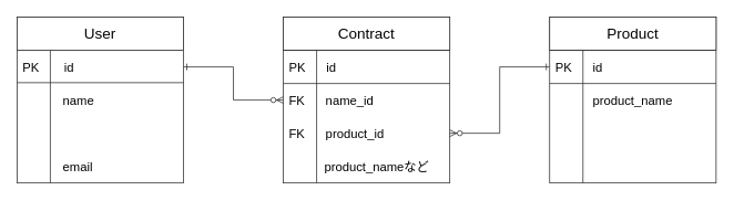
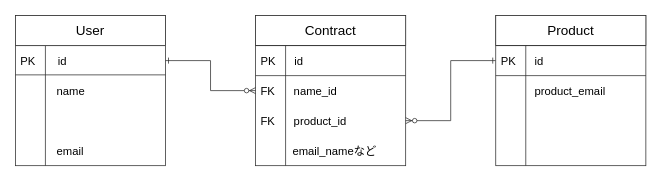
- <mxCell id="26" value="&lt;span style=&quot;font-size: 18px&quot;&gt;&amp;nbsp; &amp;nbsp; &amp;nbsp; &amp;nbsp; &amp;nbsp; &lt;/span&gt;&lt;font style=&quot;font-size: 15px&quot;&gt;product_name&lt;/font&gt;" style="text;html=1;align=left;verticalAlign=middle;whiteSpace=wrap;rounded=0;fillColor=#FFFFFF;opacity=0;fontColor=#000000;strokeColor=#2E2E2E;" vertex="1" parent="1"><mxGeometry x="660" y="100" width="200" height="40" as="geometry" /></mxCell>
+ <mxCell id="26" value="&lt;span style=&quot;font-size: 18px&quot;&gt;&amp;nbsp; &amp;nbsp; &amp;nbsp; &amp;nbsp; &amp;nbsp; &lt;/span&gt;&lt;font style=&quot;font-size: 15px&quot;&gt;product_email&lt;/font&gt;" style="text;html=1;align=left;verticalAlign=middle;whiteSpace=wrap;rounded=0;fillColor=#FFFFFF;opacity=0;fontColor=#000000;strokeColor=#2E2E2E;" vertex="1" parent="1"><mxGeometry x="660" y="100" width="200" height="40" as="geometry" /></mxCell>
- <mxCell id="16" value="&lt;div&gt;&lt;font style=&quot;font-size: 18px&quot;&gt;&amp;nbsp;&lt;/font&gt;&lt;font style=&quot;font-size: 15px&quot;&gt;&amp;nbsp; &amp;nbsp;&amp;nbsp;&lt;/font&gt;&lt;font style=&quot;font-size: 18px&quot;&gt;&amp;nbsp;&lt;/font&gt;&lt;font style=&quot;font-size: 15px&quot;&gt;&amp;nbsp; &amp;nbsp; &amp;nbsp;product_nameなど&lt;/font&gt;&lt;/div&gt;" style="text;html=1;align=left;verticalAlign=middle;whiteSpace=wrap;rounded=0;fillColor=#FFFFFF;opacity=0;fontColor=#000000;strokeColor=#2E2E2E;" parent="1" vertex="1"><mxGeometry x="340" y="180" width="200" height="40" as="geometry" /></mxCell>
+ <mxCell id="16" value="&lt;div&gt;&lt;font style=&quot;font-size: 18px&quot;&gt;&amp;nbsp;&lt;/font&gt;&lt;font style=&quot;font-size: 15px&quot;&gt;&amp;nbsp; &amp;nbsp;&amp;nbsp;&lt;/font&gt;&lt;font style=&quot;font-size: 18px&quot;&gt;&amp;nbsp;&lt;/font&gt;&lt;font style=&quot;font-size: 15px&quot;&gt;&amp;nbsp; &amp;nbsp; &amp;nbsp;email_nameなど&lt;/font&gt;&lt;/div&gt;" style="text;html=1;align=left;verticalAlign=middle;whiteSpace=wrap;rounded=0;fillColor=#FFFFFF;opacity=0;fontColor=#000000;strokeColor=#2E2E2E;" parent="1" vertex="1"><mxGeometry x="340" y="180" width="200" height="40" as="geometry" /></mxCell>
